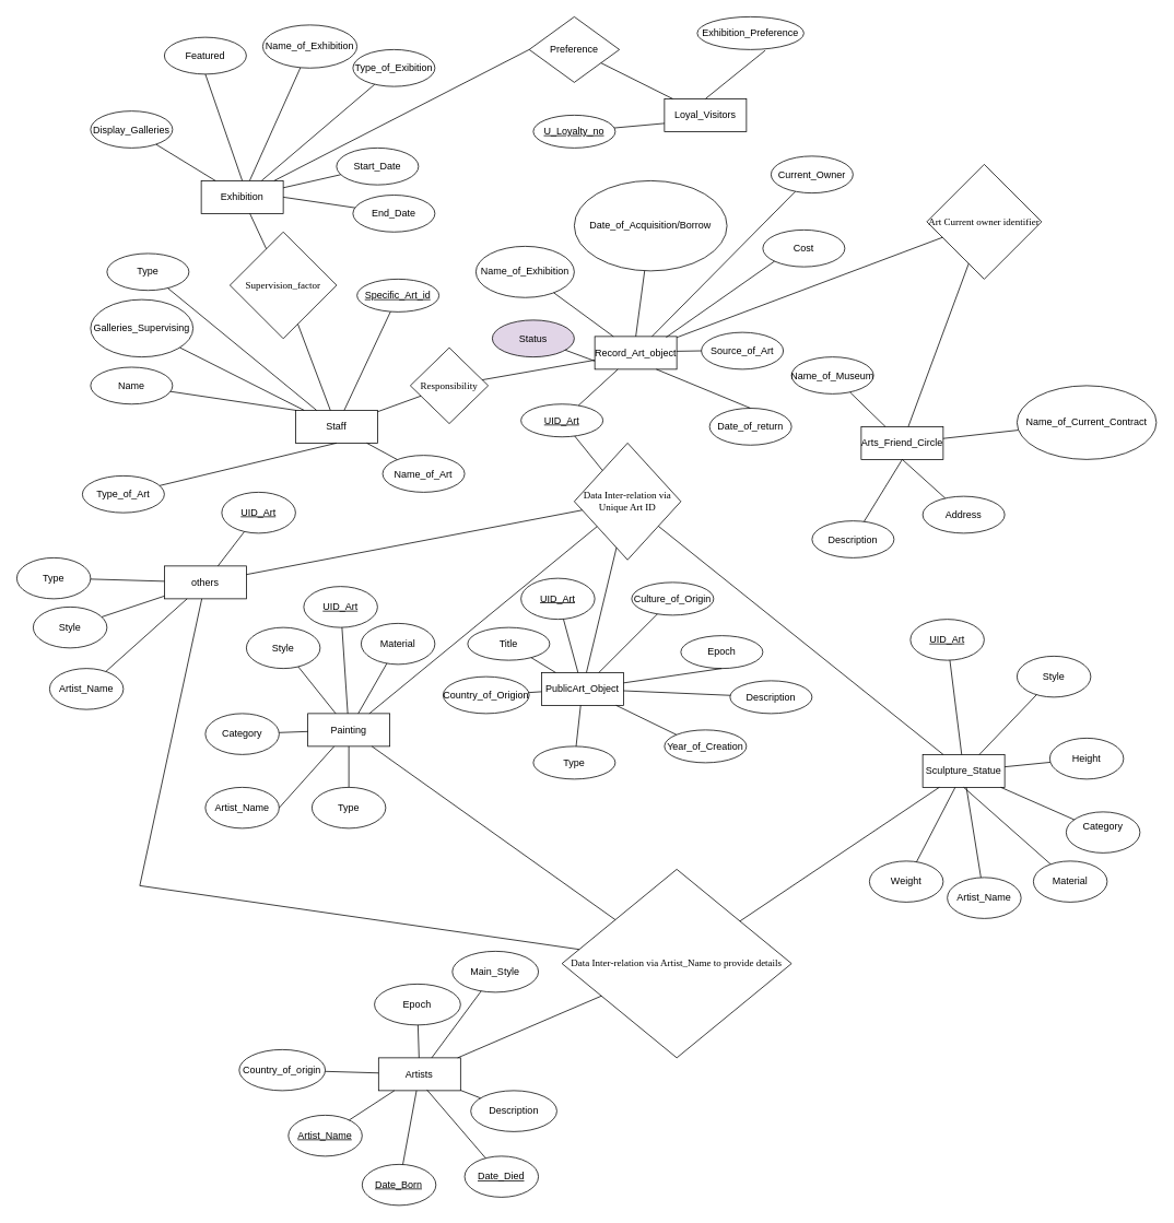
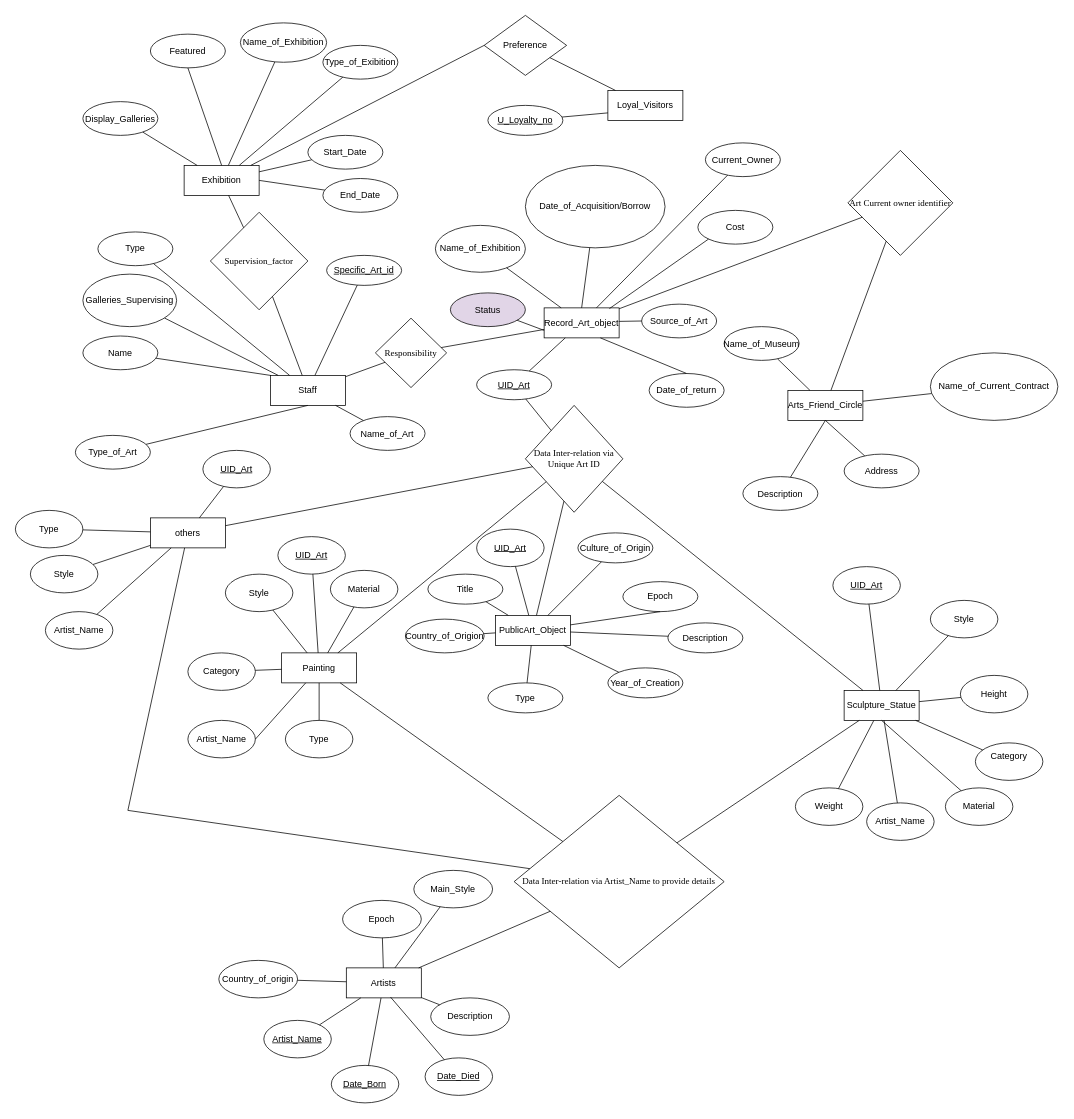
- <mxCell id="13" value="Exhibition_Preference" style="ellipse;whiteSpace=wrap;html=1;align=center;" vertex="1" parent="1"><mxGeometry x="850" y="20" width="130" height="40" as="geometry" /></mxCell>
- <mxCell id="24" value="" style="endArrow=none;html=1;rounded=0;entryX=0.638;entryY=1.025;entryDx=0;entryDy=0;entryPerimeter=0;exitX=0.5;exitY=0;exitDx=0;exitDy=0;" edge="1" parent="1" source="11" target="13"><mxGeometry width="50" height="50" relative="1" as="geometry"><mxPoint x="965" y="300" as="sourcePoint" /><mxPoint x="1015" y="250" as="targetPoint" /></mxGeometry></mxCell>
